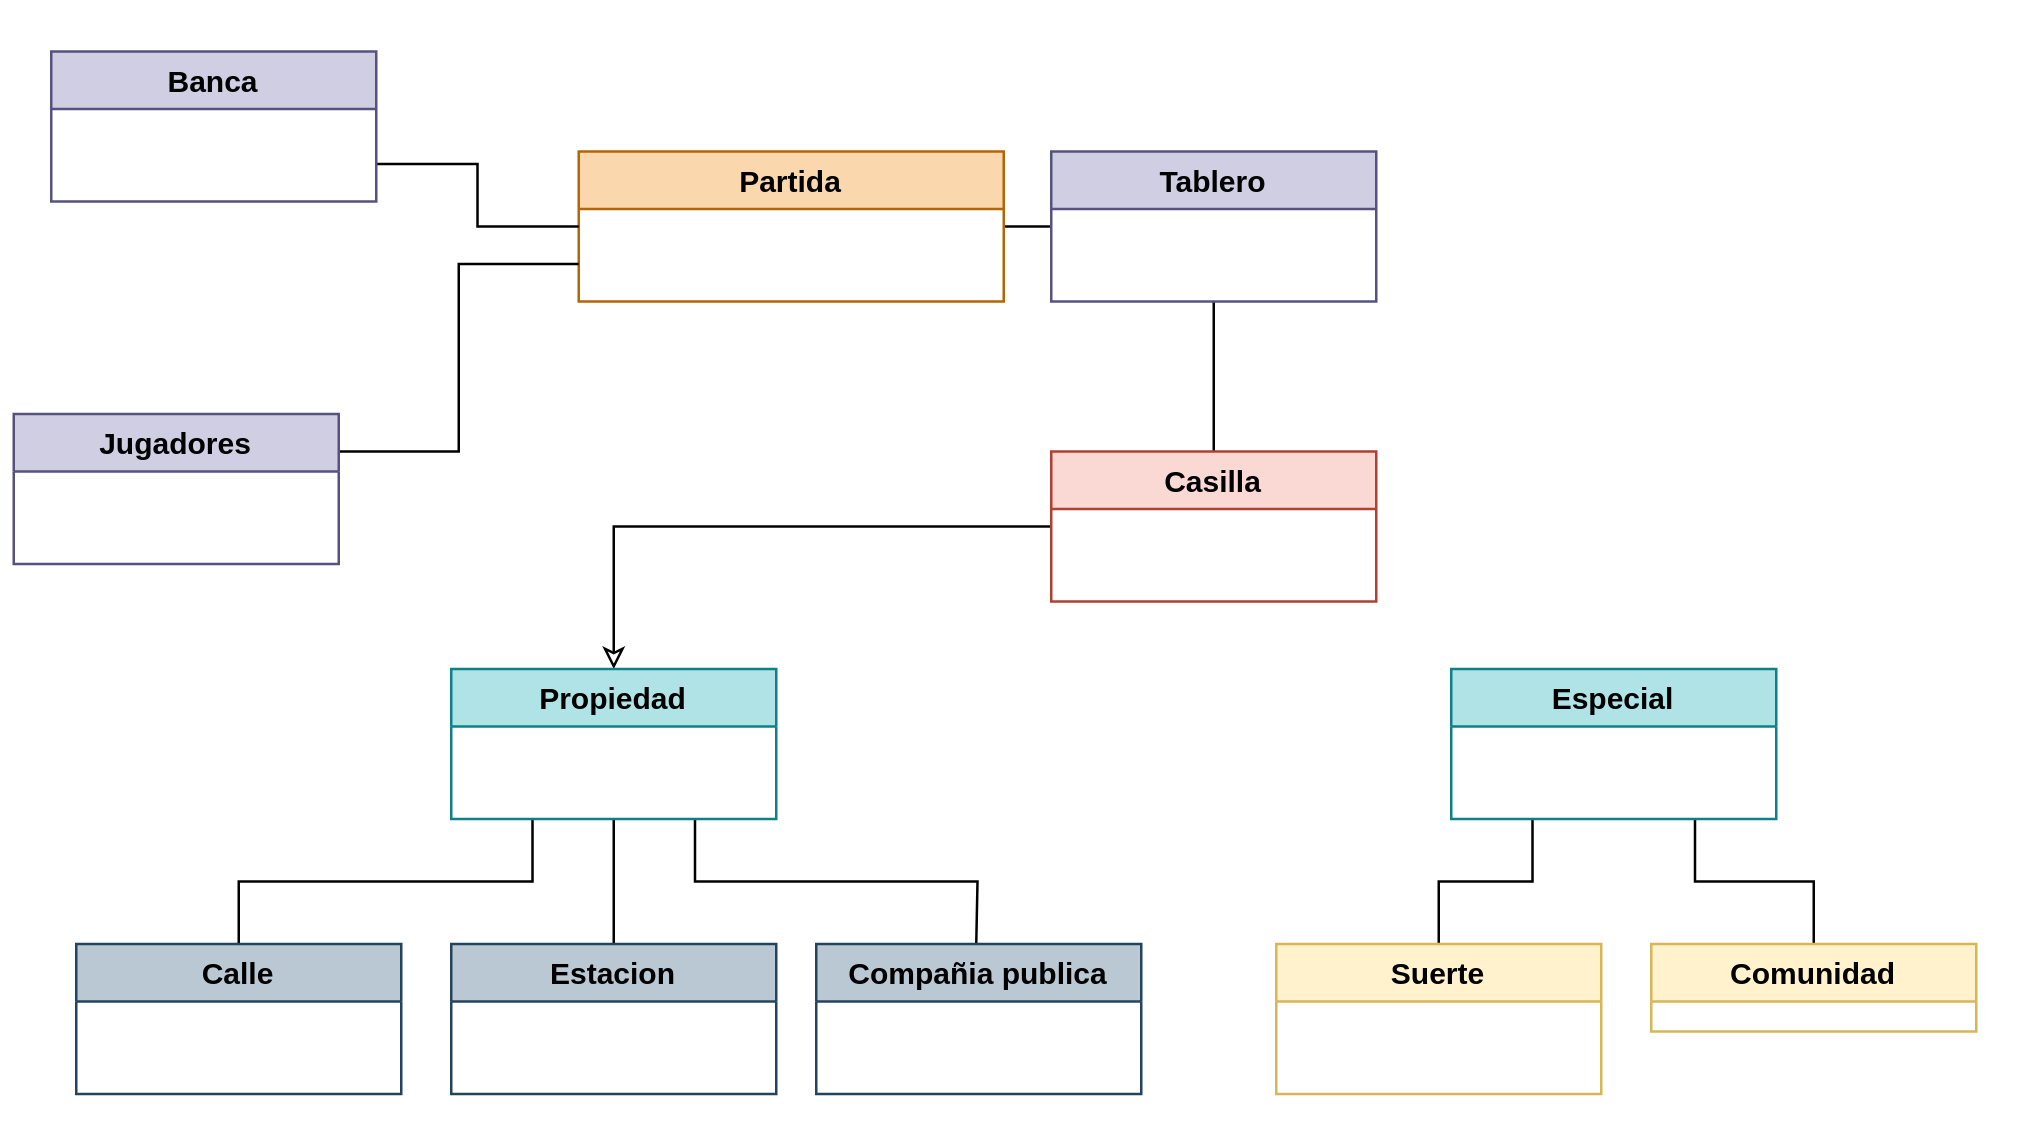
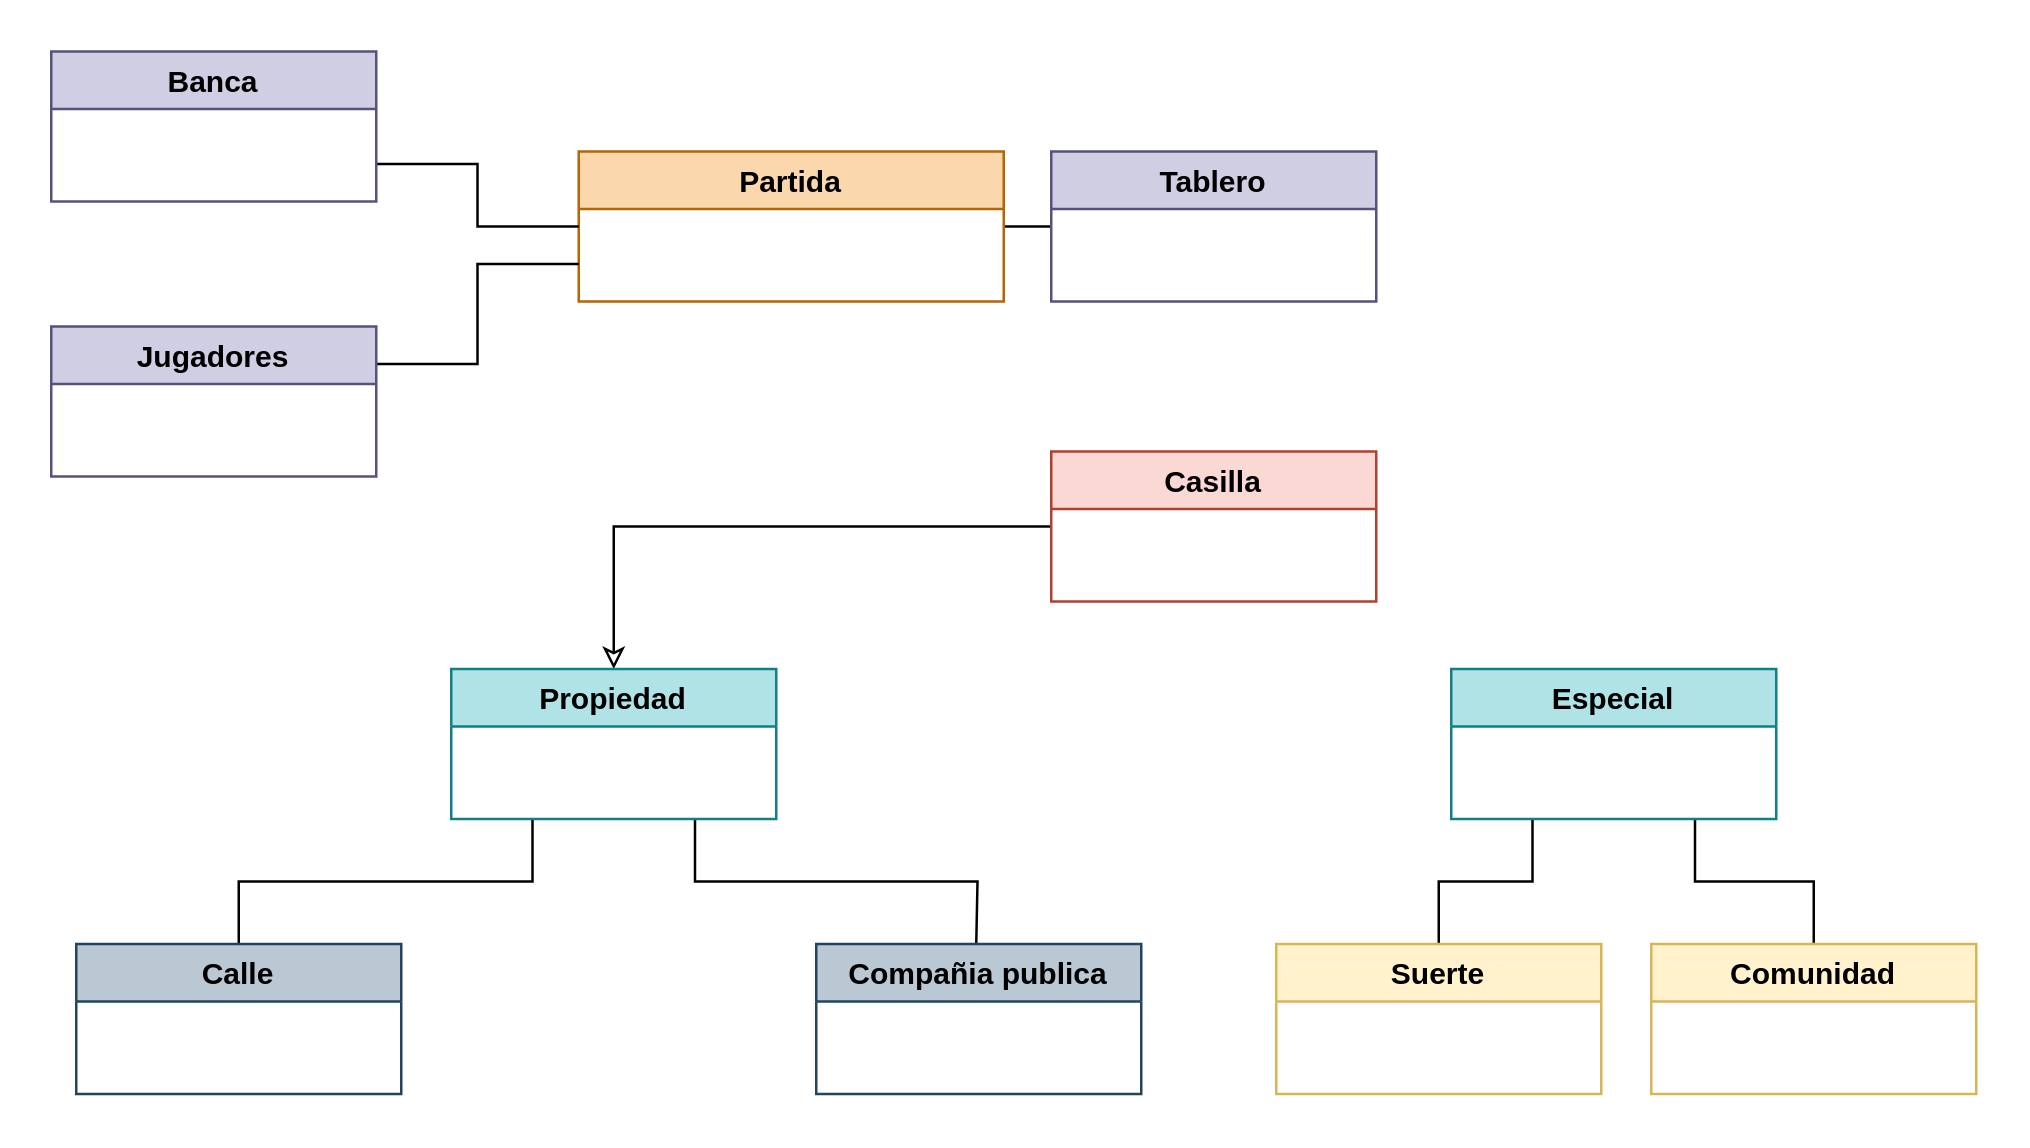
- <mxCell id="4" style="edgeStyle=orthogonalEdgeStyle;rounded=0;orthogonalLoop=1;jettySize=auto;html=1;exitX=0.5;exitY=1;exitDx=0;exitDy=0;entryX=0.5;entryY=0;entryDx=0;entryDy=0;endArrow=none;endFill=0;" edge="1" parent="1" source="5" target="7"><mxGeometry relative="1" as="geometry" /></mxCell>
- <mxCell id="18" value="Jugadores" style="swimlane;fillColor=#d0cee2;strokeColor=#56517e;" vertex="1" parent="1"><mxGeometry x="5" y="165" width="130" height="60" as="geometry" /></mxCell>
+ <mxCell id="18" value="Jugadores" style="swimlane;fillColor=#d0cee2;strokeColor=#56517e;" vertex="1" parent="1"><mxGeometry x="20" y="130" width="130" height="60" as="geometry" /></mxCell>
- <mxCell id="11" style="edgeStyle=orthogonalEdgeStyle;rounded=0;orthogonalLoop=1;jettySize=auto;html=1;exitX=0.5;exitY=1;exitDx=0;exitDy=0;entryX=0.5;entryY=0;entryDx=0;entryDy=0;endArrow=none;endFill=0;" edge="1" parent="1" source="14" target="20"><mxGeometry relative="1" as="geometry" /></mxCell>
- <mxCell id="23" value="Comunidad" style="swimlane;startSize=23;fillColor=#fff2cc;strokeColor=#d6b656;" vertex="1" parent="1"><mxGeometry x="660" y="377" width="130" height="35" as="geometry" /></mxCell>
+ <mxCell id="23" value="Comunidad" style="swimlane;startSize=23;fillColor=#fff2cc;strokeColor=#d6b656;" vertex="1" parent="1"><mxGeometry x="660" y="377" width="130" height="60" as="geometry" /></mxCell>
- <mxCell id="20" value="Estacion" style="swimlane;fillColor=#bac8d3;strokeColor=#23445d;" vertex="1" parent="1"><mxGeometry x="180" y="377" width="130" height="60" as="geometry" /></mxCell>
